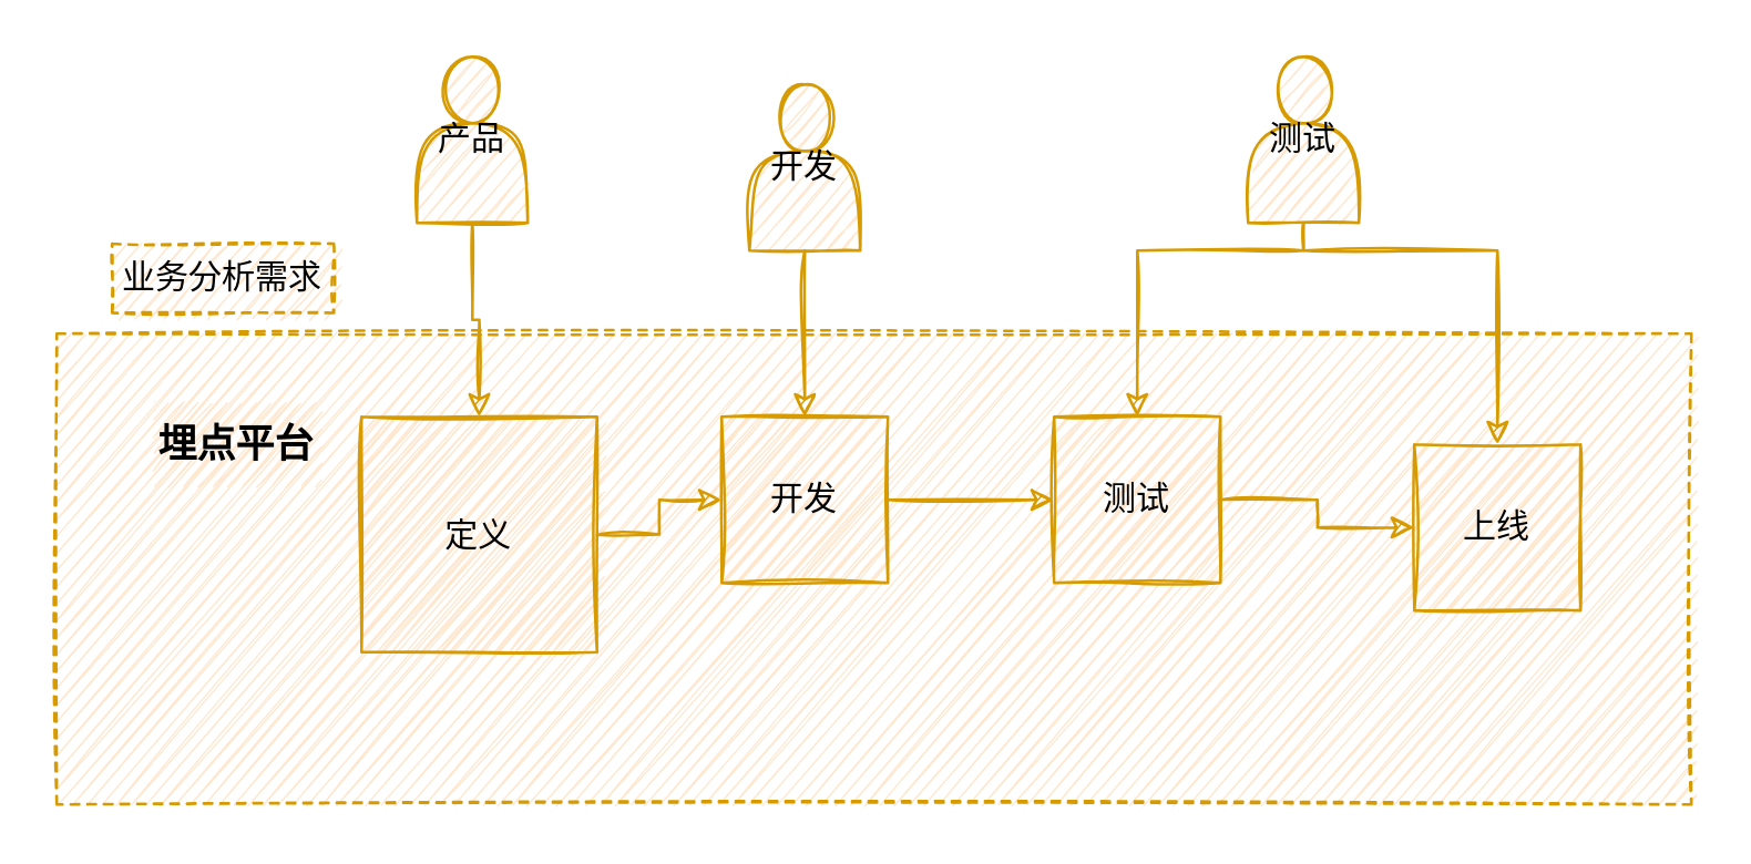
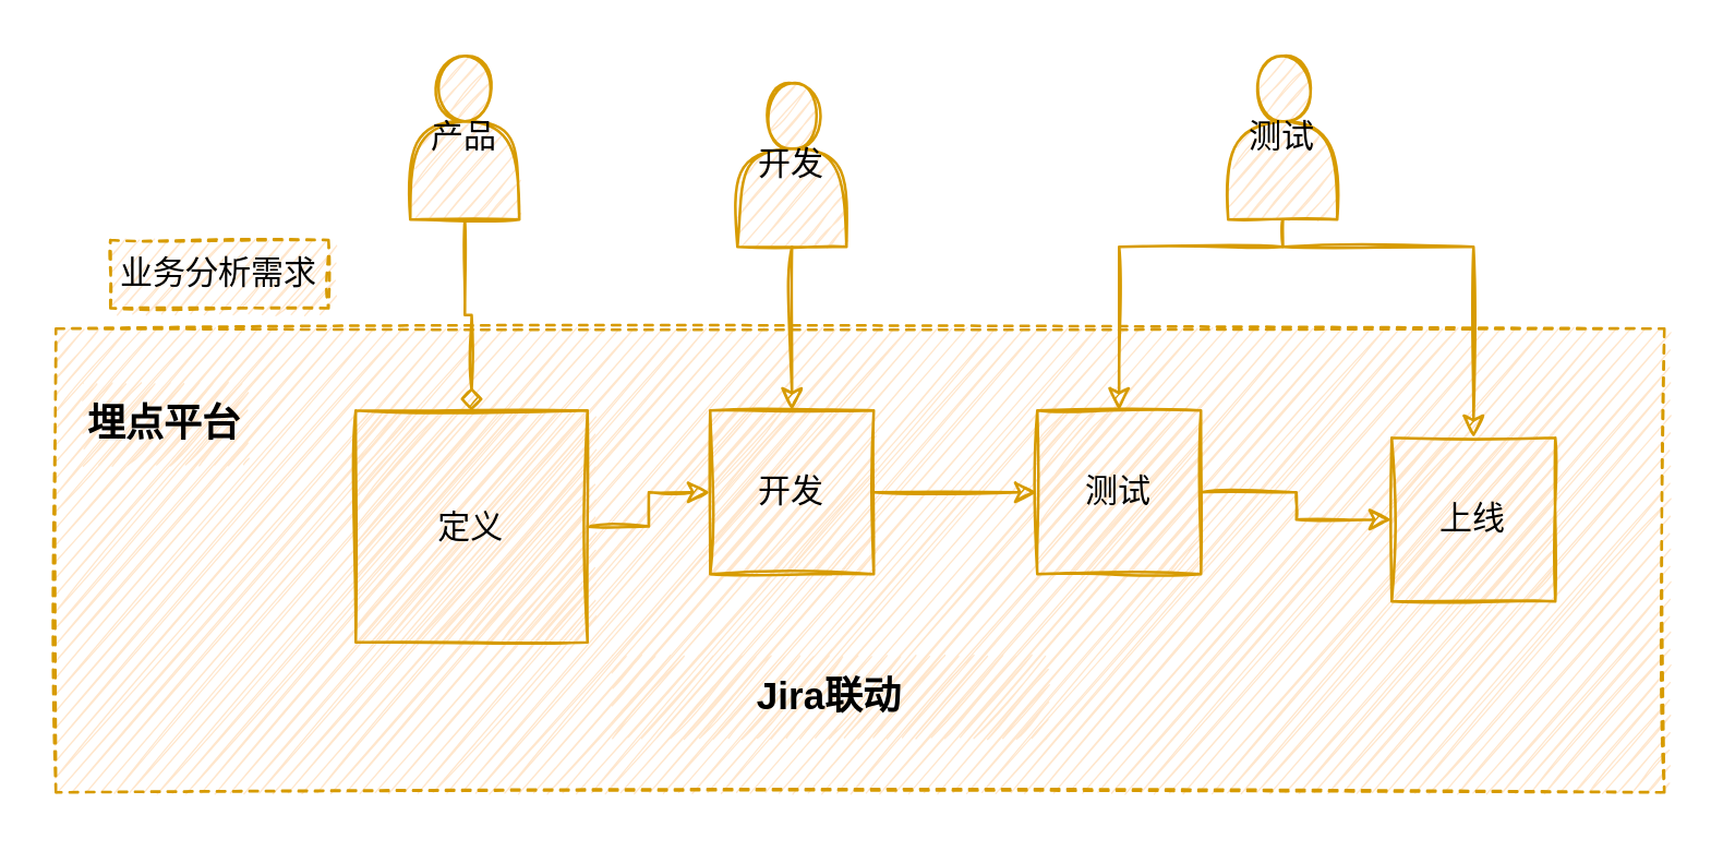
- <mxCell id="3" style="edgeStyle=orthogonalEdgeStyle;rounded=0;orthogonalLoop=1;jettySize=auto;html=1;exitX=0.5;exitY=1;exitDx=0;exitDy=0;sketch=1;fillColor=#ffe6cc;strokeColor=#d79b00;" edge="1" parent="1" source="4" target="11"><mxGeometry relative="1" as="geometry" /></mxCell>
+ <mxCell id="3" style="edgeStyle=orthogonalEdgeStyle;rounded=0;orthogonalLoop=1;jettySize=auto;html=1;exitX=0.5;exitY=1;exitDx=0;exitDy=0;sketch=1;fillColor=#ffe6cc;strokeColor=#d79b00;endArrow=diamond;" edge="1" parent="1" source="4" target="11"><mxGeometry relative="1" as="geometry" /></mxCell>
- <mxCell id="17" value="&lt;font style=&quot;font-size: 14px&quot;&gt;埋点平台&lt;/font&gt;" style="text;html=1;strokeColor=none;fillColor=#ffe6cc;align=center;verticalAlign=middle;whiteSpace=wrap;rounded=0;dashed=1;fontStyle=1;sketch=1;" vertex="1" parent="1"><mxGeometry x="55" y="145" width="60" height="30" as="geometry" /></mxCell>
+ <mxCell id="17" value="&lt;font style=&quot;font-size: 14px&quot;&gt;埋点平台&lt;/font&gt;" style="text;html=1;strokeColor=none;fillColor=#ffe6cc;align=center;verticalAlign=middle;whiteSpace=wrap;rounded=0;dashed=1;fontStyle=1;sketch=1;" vertex="1" parent="1"><mxGeometry x="30" y="140" width="60" height="30" as="geometry" /></mxCell>
+ <mxCell id="18" value="&lt;b&gt;&lt;font style=&quot;font-size: 14px&quot;&gt;Jira联动&lt;/font&gt;&lt;/b&gt;" style="text;html=1;strokeColor=none;fillColor=#ffe6cc;align=center;verticalAlign=middle;whiteSpace=wrap;rounded=0;dashed=1;sketch=1;" vertex="1" parent="1"><mxGeometry x="224" y="240" width="160" height="30" as="geometry" /></mxCell>
